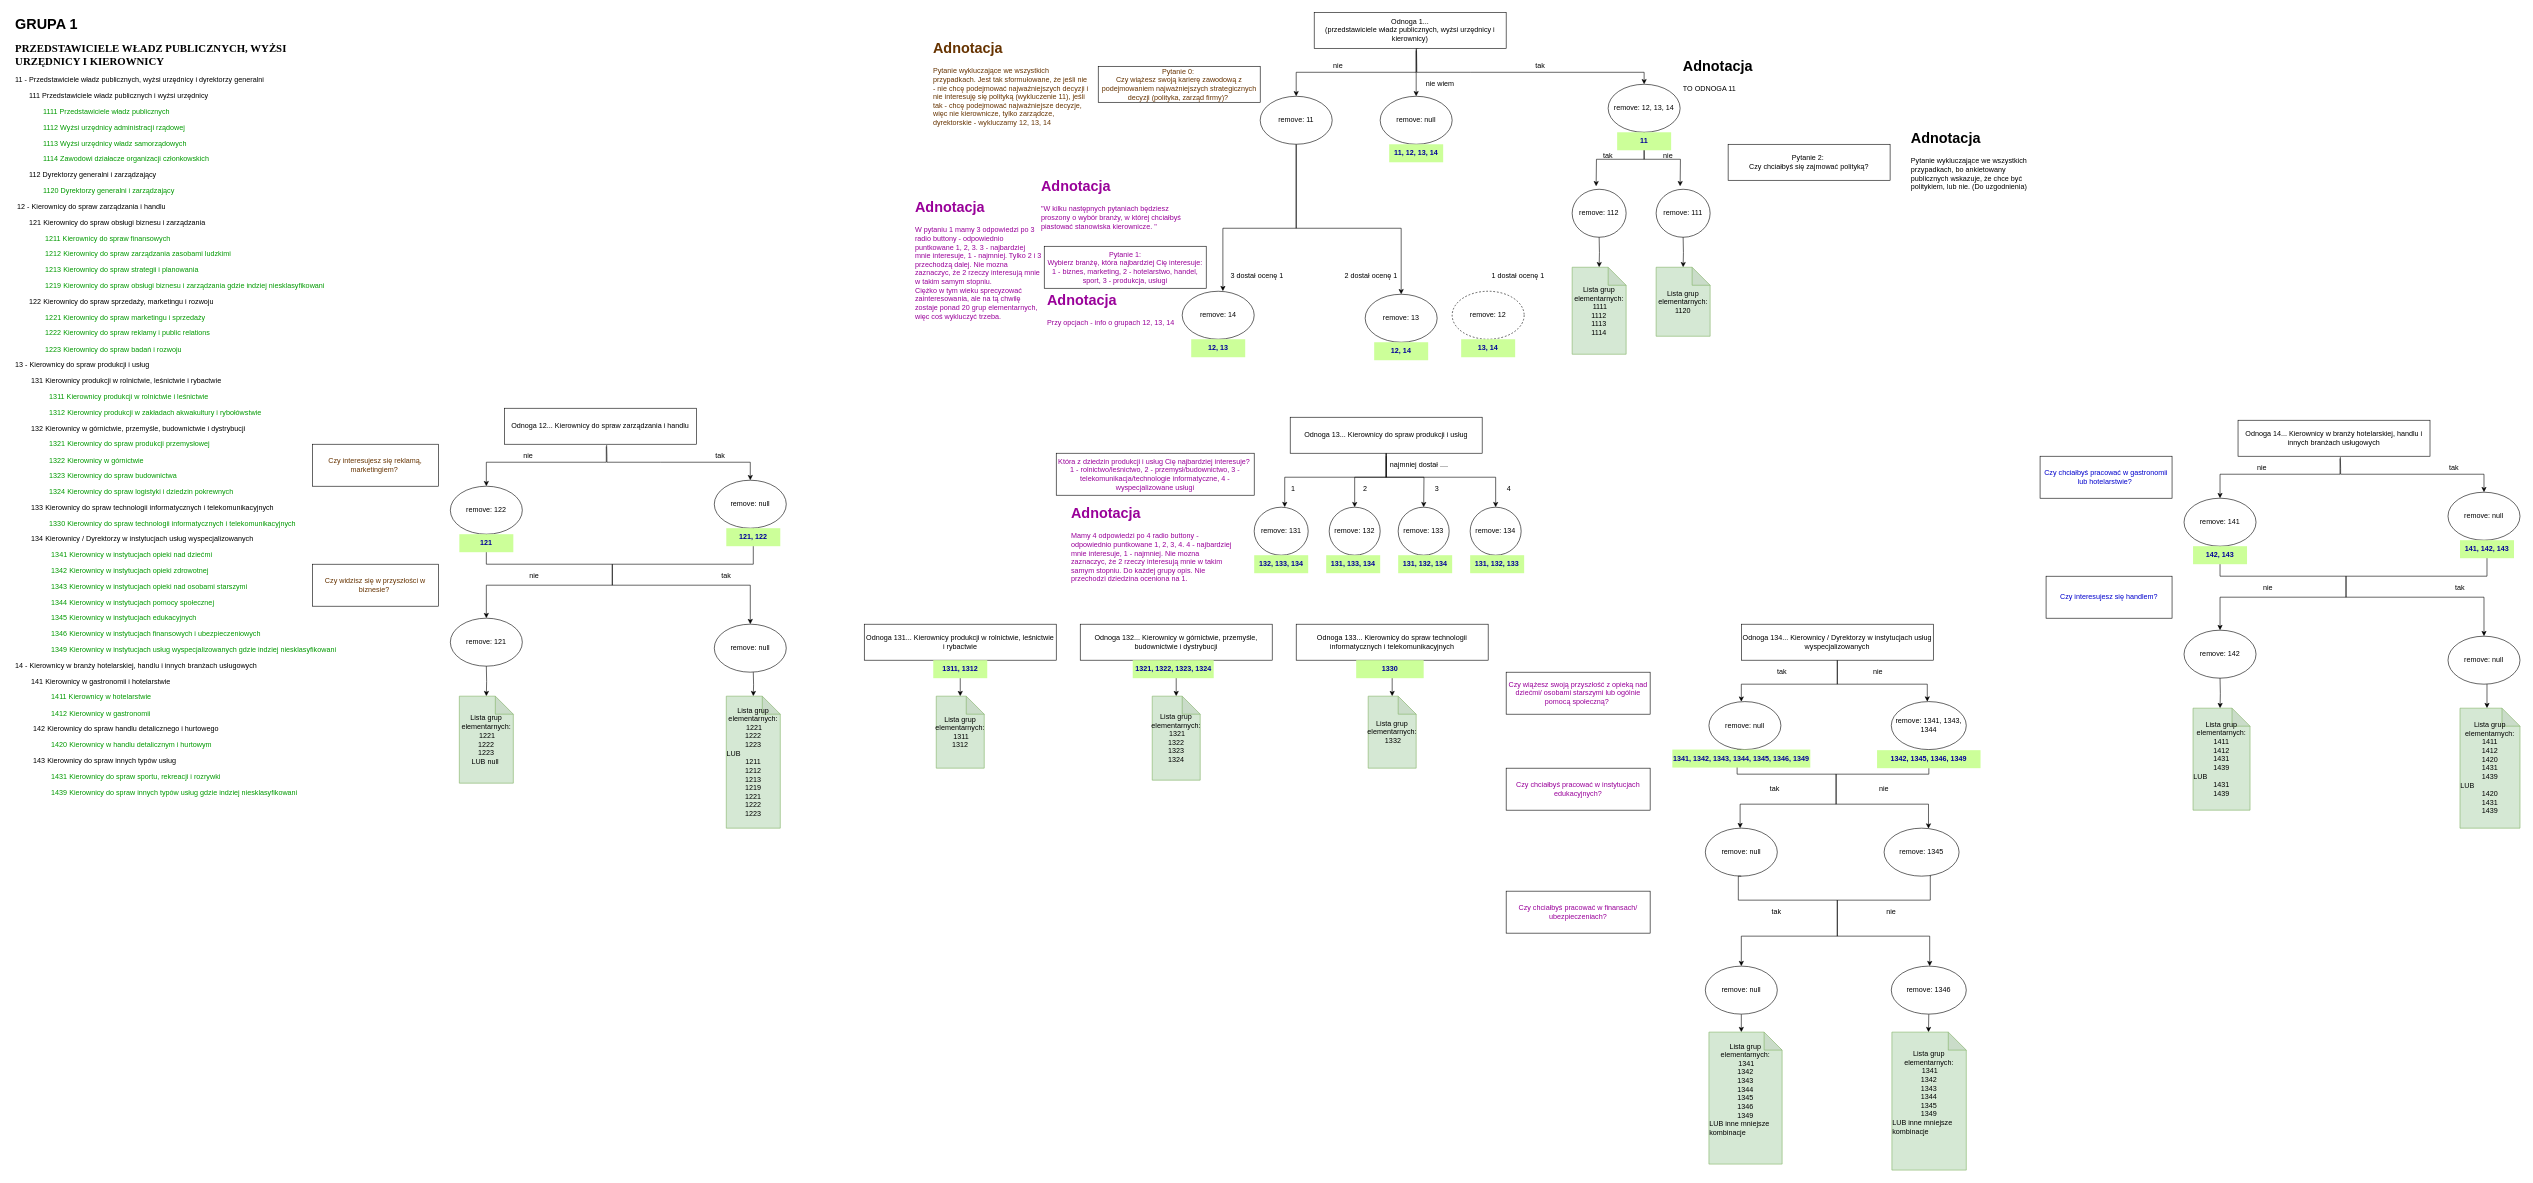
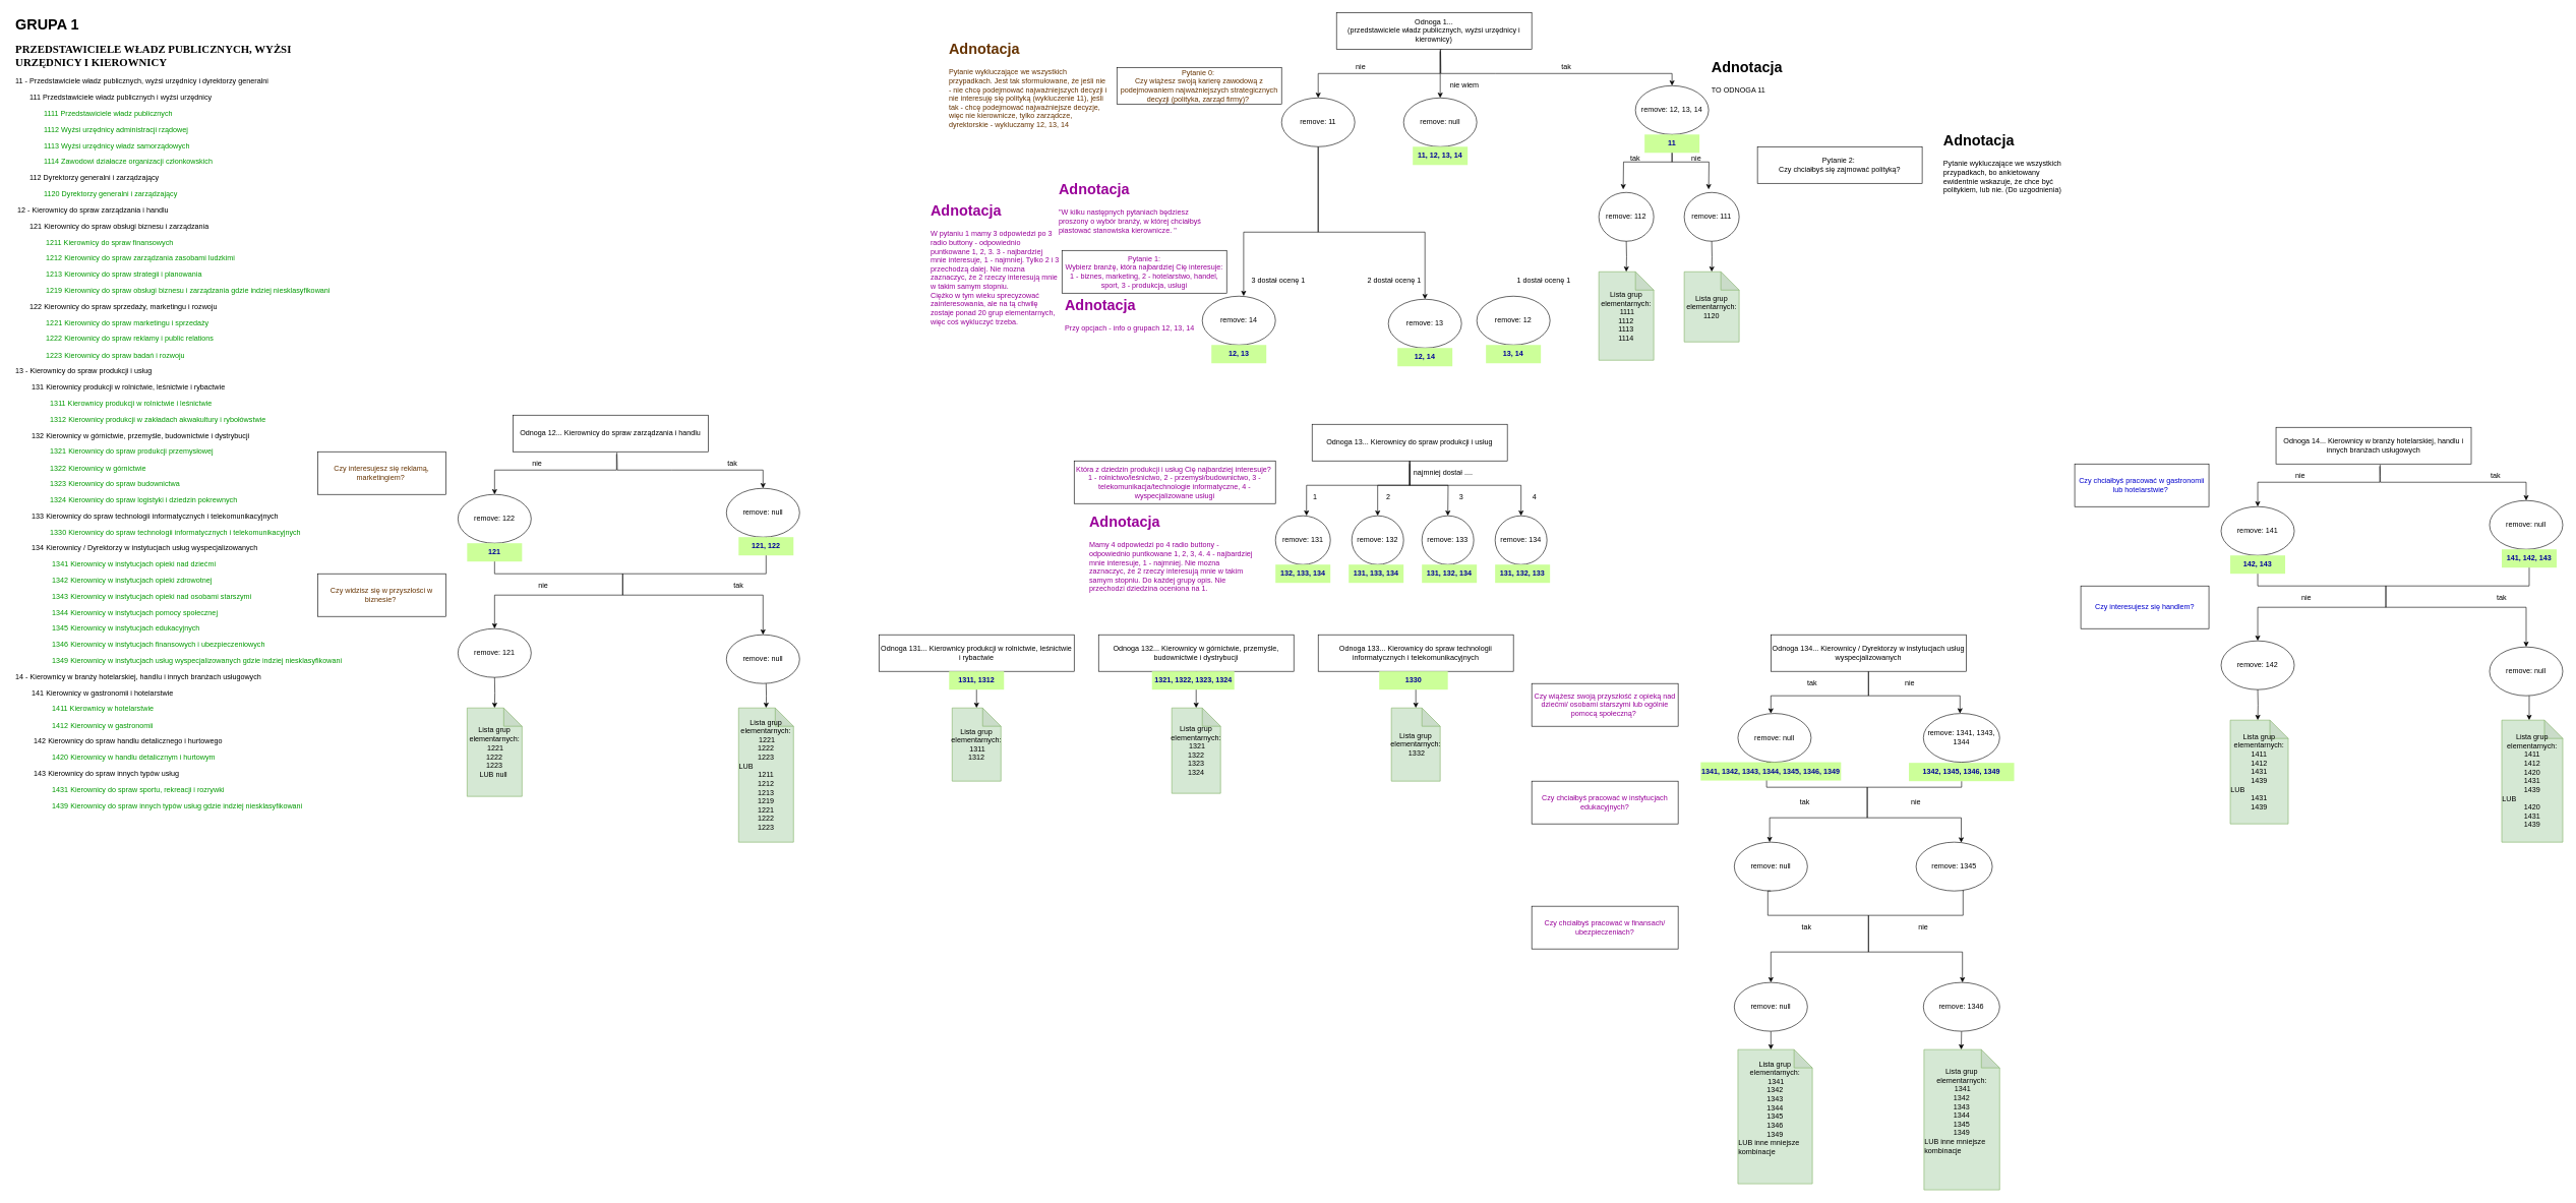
- <mxCell id="32" value="&lt;h1&gt;Adnotacja&amp;nbsp;&lt;/h1&gt;&lt;p&gt;Pytanie wykluczające we wszystkich przypadkach, bo ankietowany publicznych wskazuje, że chce być politykiem, lub nie. (Do uzgodnienia)&lt;/p&gt;&lt;p&gt;&lt;br&gt;&lt;/p&gt;&lt;p&gt;&lt;br&gt;&lt;/p&gt;&lt;p&gt;&lt;br&gt;&lt;/p&gt;" style="text;html=1;strokeColor=none;fillColor=none;spacing=5;spacingTop=-20;whiteSpace=wrap;overflow=hidden;rounded=0;" parent="1" vertex="1"><mxGeometry x="3180" y="210" width="210" height="120" as="geometry" /></mxCell>
+ <mxCell id="32" value="&lt;h1&gt;Adnotacja&amp;nbsp;&lt;/h1&gt;&lt;p&gt;Pytanie wykluczające we wszystkich przypadkach, bo ankietowany ewidentnie wskazuje, że chce być politykiem, lub nie. (Do uzgodnienia)&lt;/p&gt;&lt;p&gt;&lt;br&gt;&lt;/p&gt;&lt;p&gt;&lt;br&gt;&lt;/p&gt;&lt;p&gt;&lt;br&gt;&lt;/p&gt;" style="text;html=1;strokeColor=none;fillColor=none;spacing=5;spacingTop=-20;whiteSpace=wrap;overflow=hidden;rounded=0;" parent="1" vertex="1"><mxGeometry x="3180" y="210" width="210" height="120" as="geometry" /></mxCell>
- <mxCell id="23" value="remove: 12" style="ellipse;whiteSpace=wrap;html=1;dashed=1;" parent="1" vertex="1"><mxGeometry x="2420" y="485" width="120" height="80" as="geometry" /></mxCell>
+ <mxCell id="23" value="remove: 12" style="ellipse;whiteSpace=wrap;html=1;" parent="1" vertex="1"><mxGeometry x="2420" y="485" width="120" height="80" as="geometry" /></mxCell>
